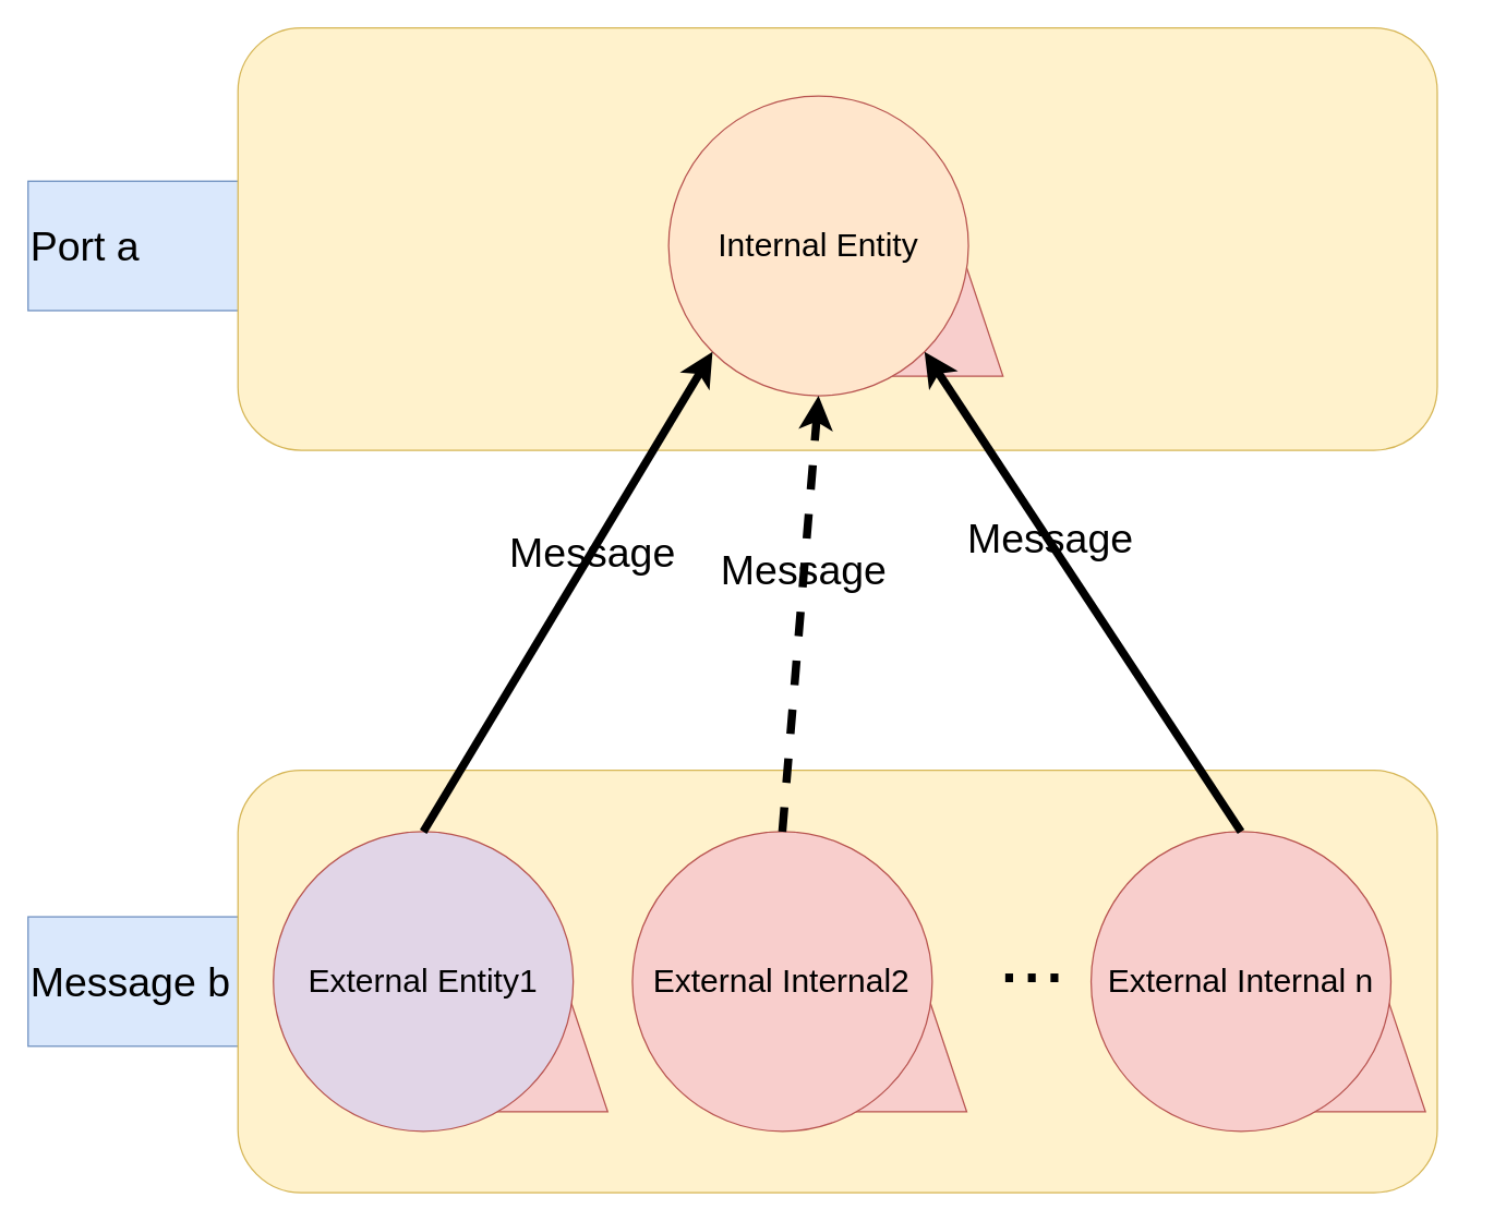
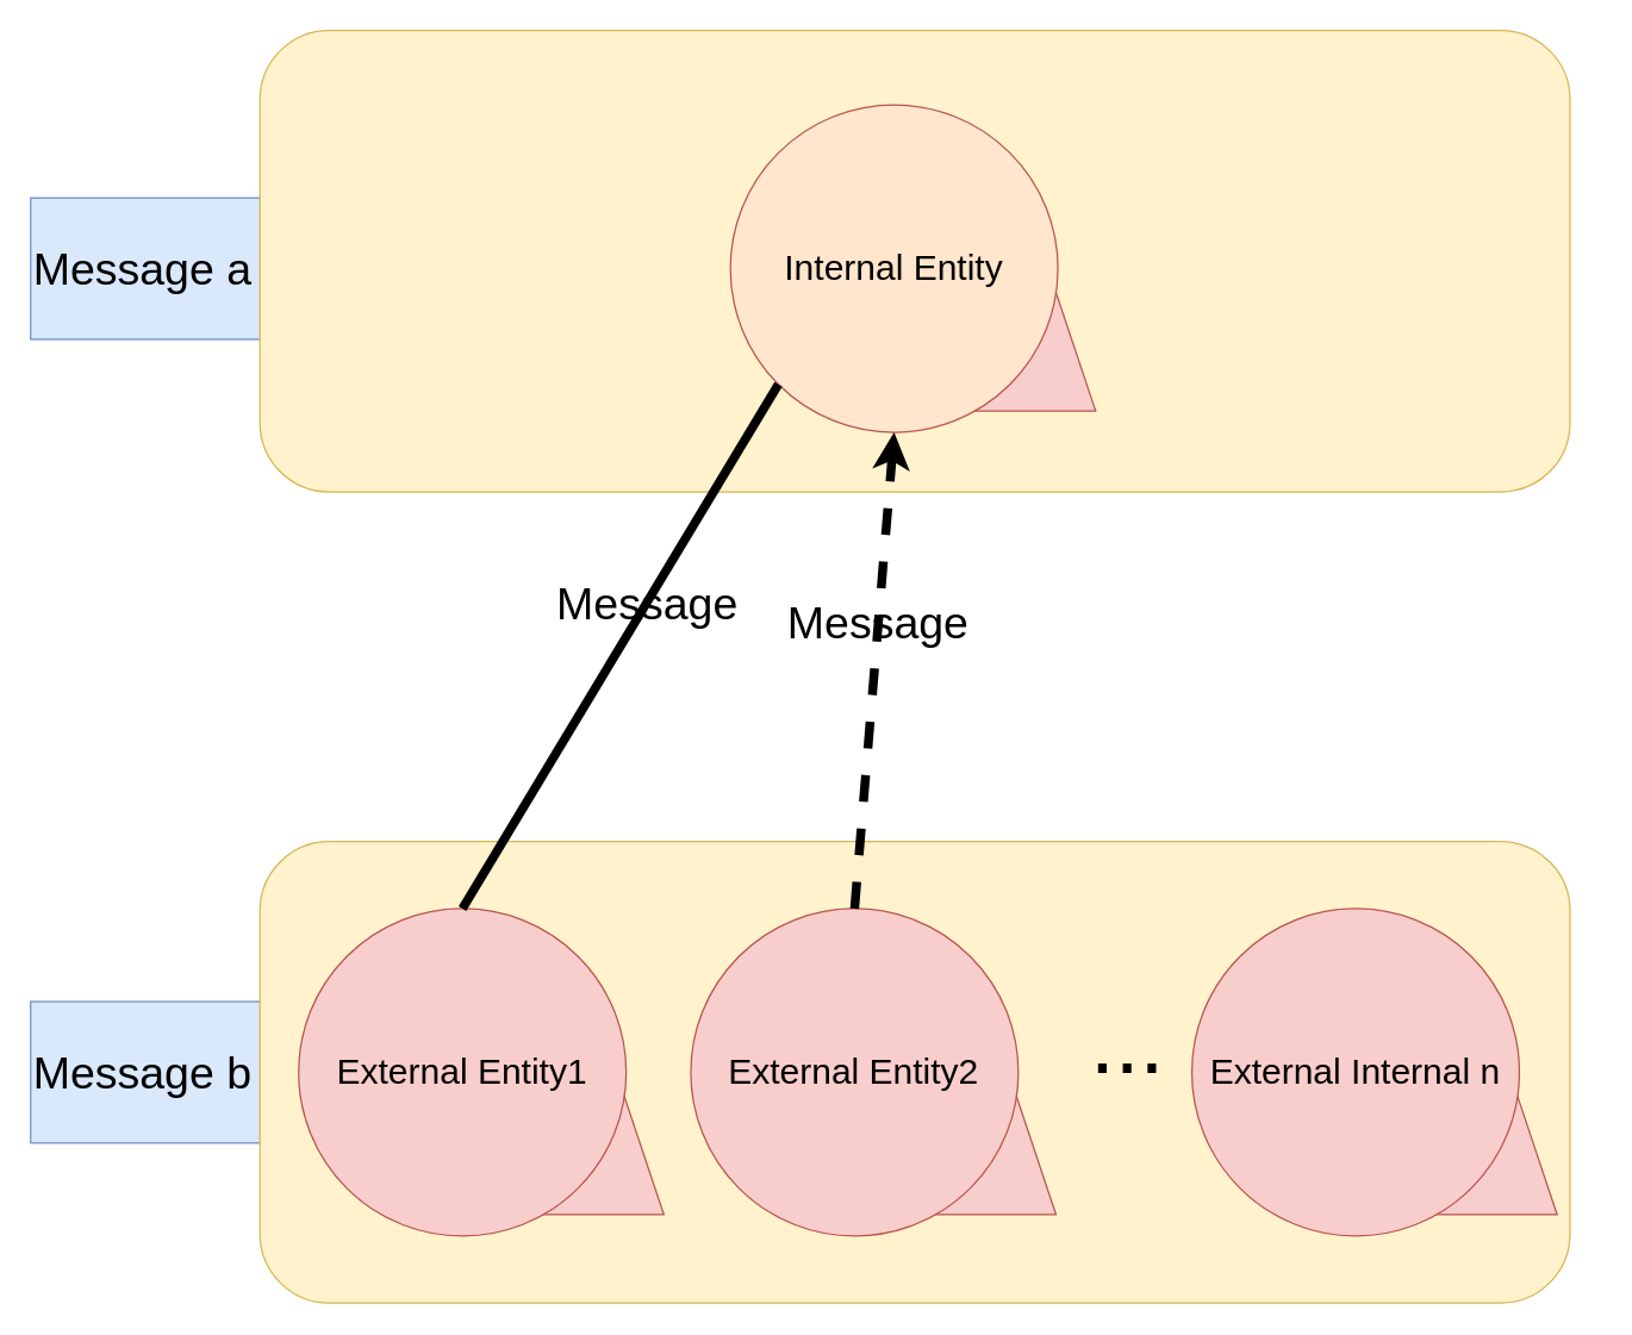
- <mxCell id="3" value="&lt;font color=&quot;#000000&quot;&gt;&lt;span style=&quot;font-size: 30px&quot;&gt;Port a&lt;/span&gt;&lt;/font&gt;" style="rounded=0;whiteSpace=wrap;html=1;labelBackgroundColor=none;fillColor=#dae8fc;strokeColor=#6c8ebf;align=left;" vertex="1" parent="1"><mxGeometry x="20" y="132.5" width="210" height="95" as="geometry" /></mxCell>
+ <mxCell id="3" value="&lt;font color=&quot;#000000&quot;&gt;&lt;span style=&quot;font-size: 30px&quot;&gt;Message a&lt;/span&gt;&lt;/font&gt;" style="rounded=0;whiteSpace=wrap;html=1;labelBackgroundColor=none;fillColor=#dae8fc;strokeColor=#6c8ebf;align=left;" vertex="1" parent="1"><mxGeometry x="20" y="132.5" width="210" height="95" as="geometry" /></mxCell>
- <mxCell id="15" value="" style="endArrow=classic;html=1;fontColor=#000000;exitX=0.5;exitY=0;exitDx=0;exitDy=0;entryX=0;entryY=1;entryDx=0;entryDy=0;strokeColor=#000000;strokeWidth=6;" edge="1" parent="1" source="9" target="6"><mxGeometry width="50" height="50" relative="1" as="geometry"><mxPoint x="480" y="560" as="sourcePoint" /><mxPoint x="530" y="510" as="targetPoint" /></mxGeometry></mxCell>
+ <mxCell id="15" value="" style="endArrow=none;html=1;fontColor=#000000;exitX=0.5;exitY=0;exitDx=0;exitDy=0;entryX=0;entryY=1;entryDx=0;entryDy=0;strokeColor=#000000;strokeWidth=6;" edge="1" parent="1" source="9" target="6"><mxGeometry width="50" height="50" relative="1" as="geometry"><mxPoint x="480" y="560" as="sourcePoint" /><mxPoint x="530" y="510" as="targetPoint" /></mxGeometry></mxCell>
- <mxCell id="19" value="" style="endArrow=classic;html=1;fontColor=#000000;exitX=0.5;exitY=0;exitDx=0;exitDy=0;entryX=1;entryY=1;entryDx=0;entryDy=0;strokeColor=#000000;strokeWidth=6;" edge="1" parent="1" source="14" target="6"><mxGeometry width="50" height="50" relative="1" as="geometry"><mxPoint x="583.42" y="620" as="sourcePoint" /><mxPoint x="610" y="300" as="targetPoint" /></mxGeometry></mxCell>
- <mxCell id="20" value="&lt;span style=&quot;font-size: 30px&quot;&gt;Message&lt;/span&gt;" style="edgeLabel;html=1;align=center;verticalAlign=middle;resizable=0;points=[];fontColor=#000000;labelBackgroundColor=none;" vertex="1" connectable="0" parent="19"><mxGeometry x="0.217" y="-1" relative="1" as="geometry"><mxPoint as="offset" /></mxGeometry></mxCell>
- <mxCell id="9" value="&lt;font color=&quot;#000000&quot; style=&quot;font-size: 24px&quot;&gt;External Entity1&lt;br&gt;&lt;/font&gt;" style="ellipse;whiteSpace=wrap;html=1;aspect=fixed;fillColor=#e1d5e7;strokeColor=#b85450;" vertex="1" parent="1"><mxGeometry y="610" width="220" height="220" as="geometry" x="200" /></mxCell>
+ <mxCell id="9" value="&lt;font color=&quot;#000000&quot; style=&quot;font-size: 24px&quot;&gt;External Entity1&lt;br&gt;&lt;/font&gt;" style="ellipse;whiteSpace=wrap;html=1;aspect=fixed;fillColor=#f8cecc;strokeColor=#b85450;" vertex="1" parent="1"><mxGeometry y="610" width="220" height="220" as="geometry" x="200" /></mxCell>
- <mxCell id="12" value="&lt;span style=&quot;color: rgb(0 , 0 , 0) ; font-size: 24px&quot;&gt;External Internal2&lt;/span&gt;" style="ellipse;whiteSpace=wrap;html=1;aspect=fixed;fillColor=#f8cecc;strokeColor=#b85450;" vertex="1" parent="1"><mxGeometry x="463.42" y="610" width="220" height="220" as="geometry" /></mxCell>
+ <mxCell id="12" value="&lt;span style=&quot;color: rgb(0 , 0 , 0) ; font-size: 24px&quot;&gt;External Entity2&lt;/span&gt;" style="ellipse;whiteSpace=wrap;html=1;aspect=fixed;fillColor=#f8cecc;strokeColor=#b85450;" vertex="1" parent="1"><mxGeometry x="463.42" y="610" width="220" height="220" as="geometry" /></mxCell>
